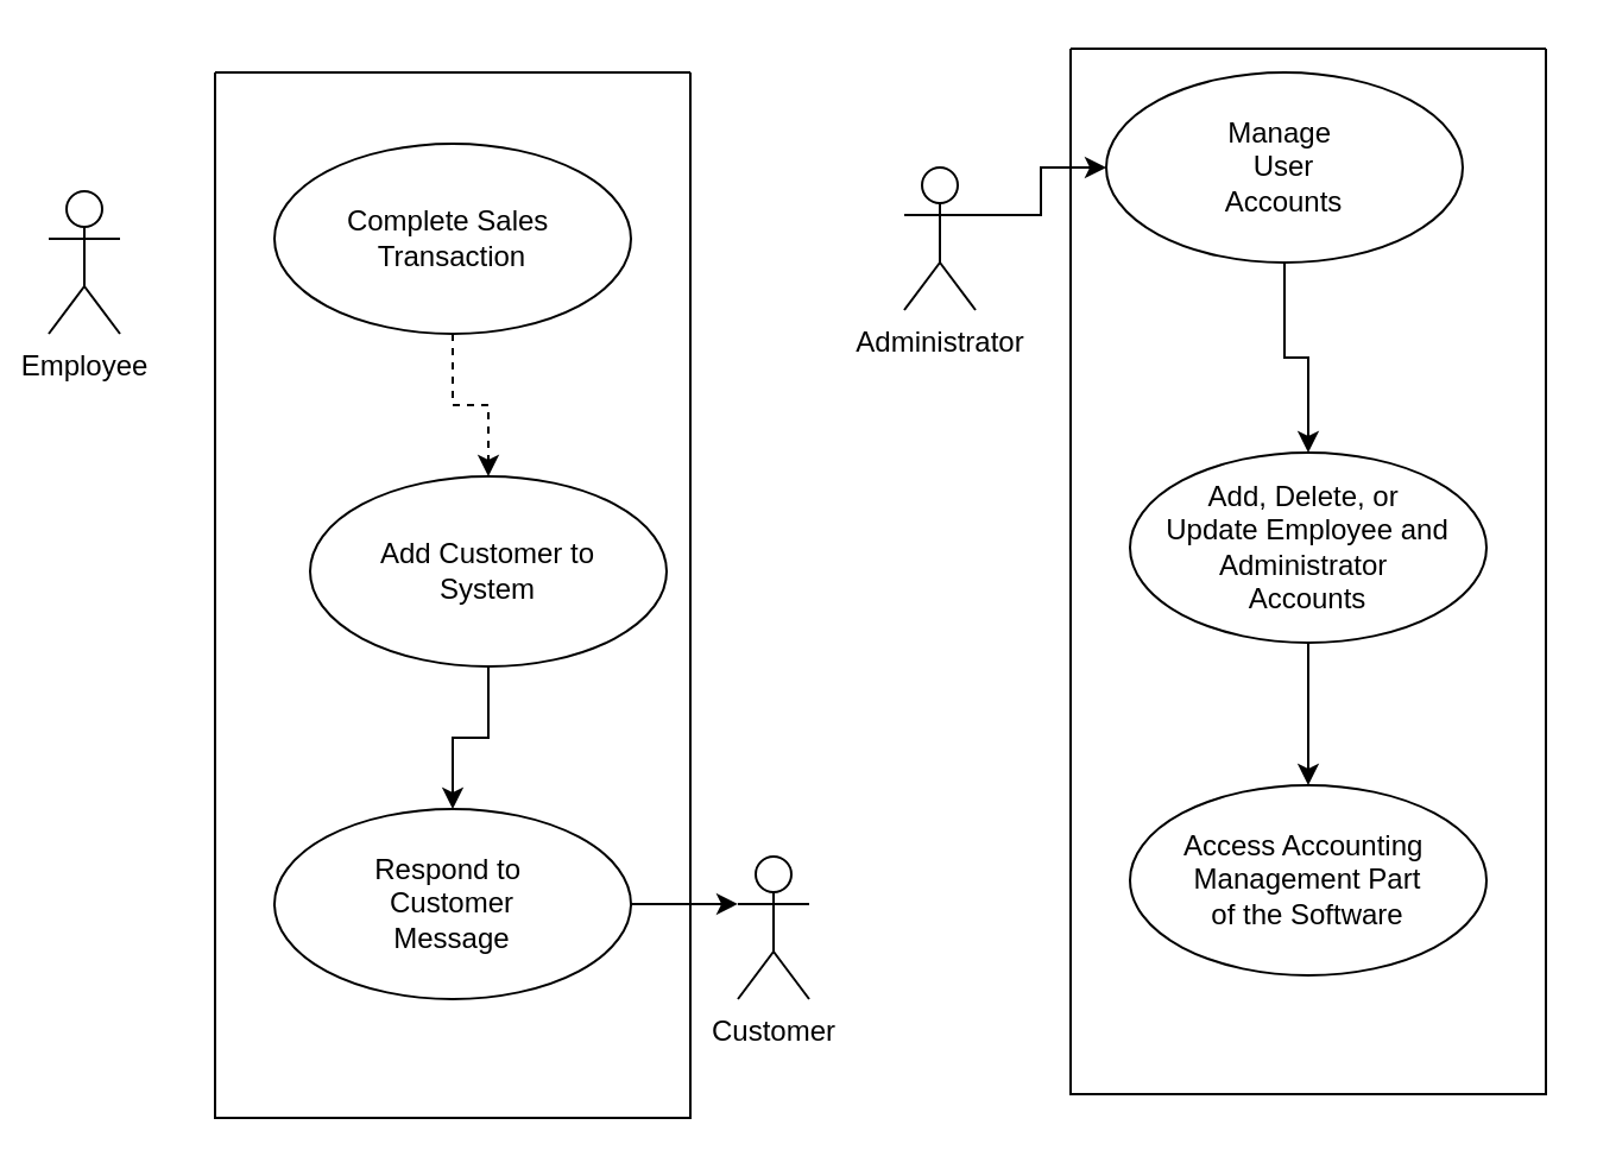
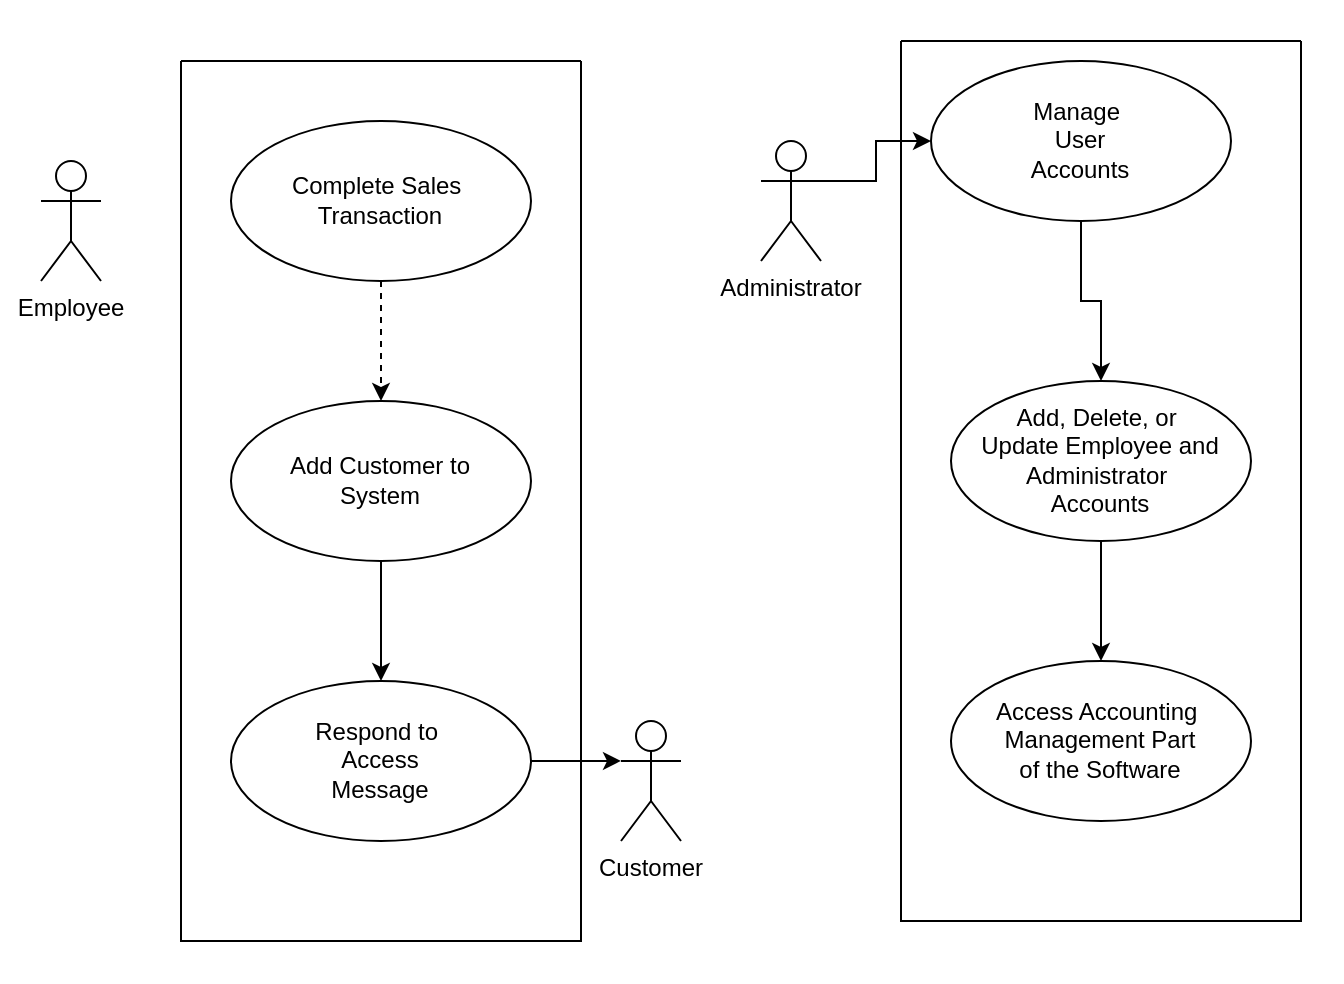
- <mxCell id="8" value="Add Customer to&lt;br&gt;System" style="ellipse;whiteSpace=wrap;html=1;" vertex="1" parent="3"><mxGeometry x="40" y="170" width="150" height="80" as="geometry" /></mxCell>
+ <mxCell id="8" value="Add Customer to&lt;br&gt;System" style="ellipse;whiteSpace=wrap;html=1;" vertex="1" parent="3"><mxGeometry x="25" y="170" width="150" height="80" as="geometry" /></mxCell>
- <mxCell id="6" value="Respond to&amp;nbsp;&lt;br&gt;Customer&lt;br&gt;Message" style="ellipse;whiteSpace=wrap;html=1;" vertex="1" parent="3"><mxGeometry x="25" y="310" width="150" height="80" as="geometry" /></mxCell>
+ <mxCell id="6" value="Respond to&amp;nbsp;&lt;br&gt;Access&lt;br&gt;Message" style="ellipse;whiteSpace=wrap;html=1;" vertex="1" parent="3"><mxGeometry x="25" y="310" width="150" height="80" as="geometry" /></mxCell>
